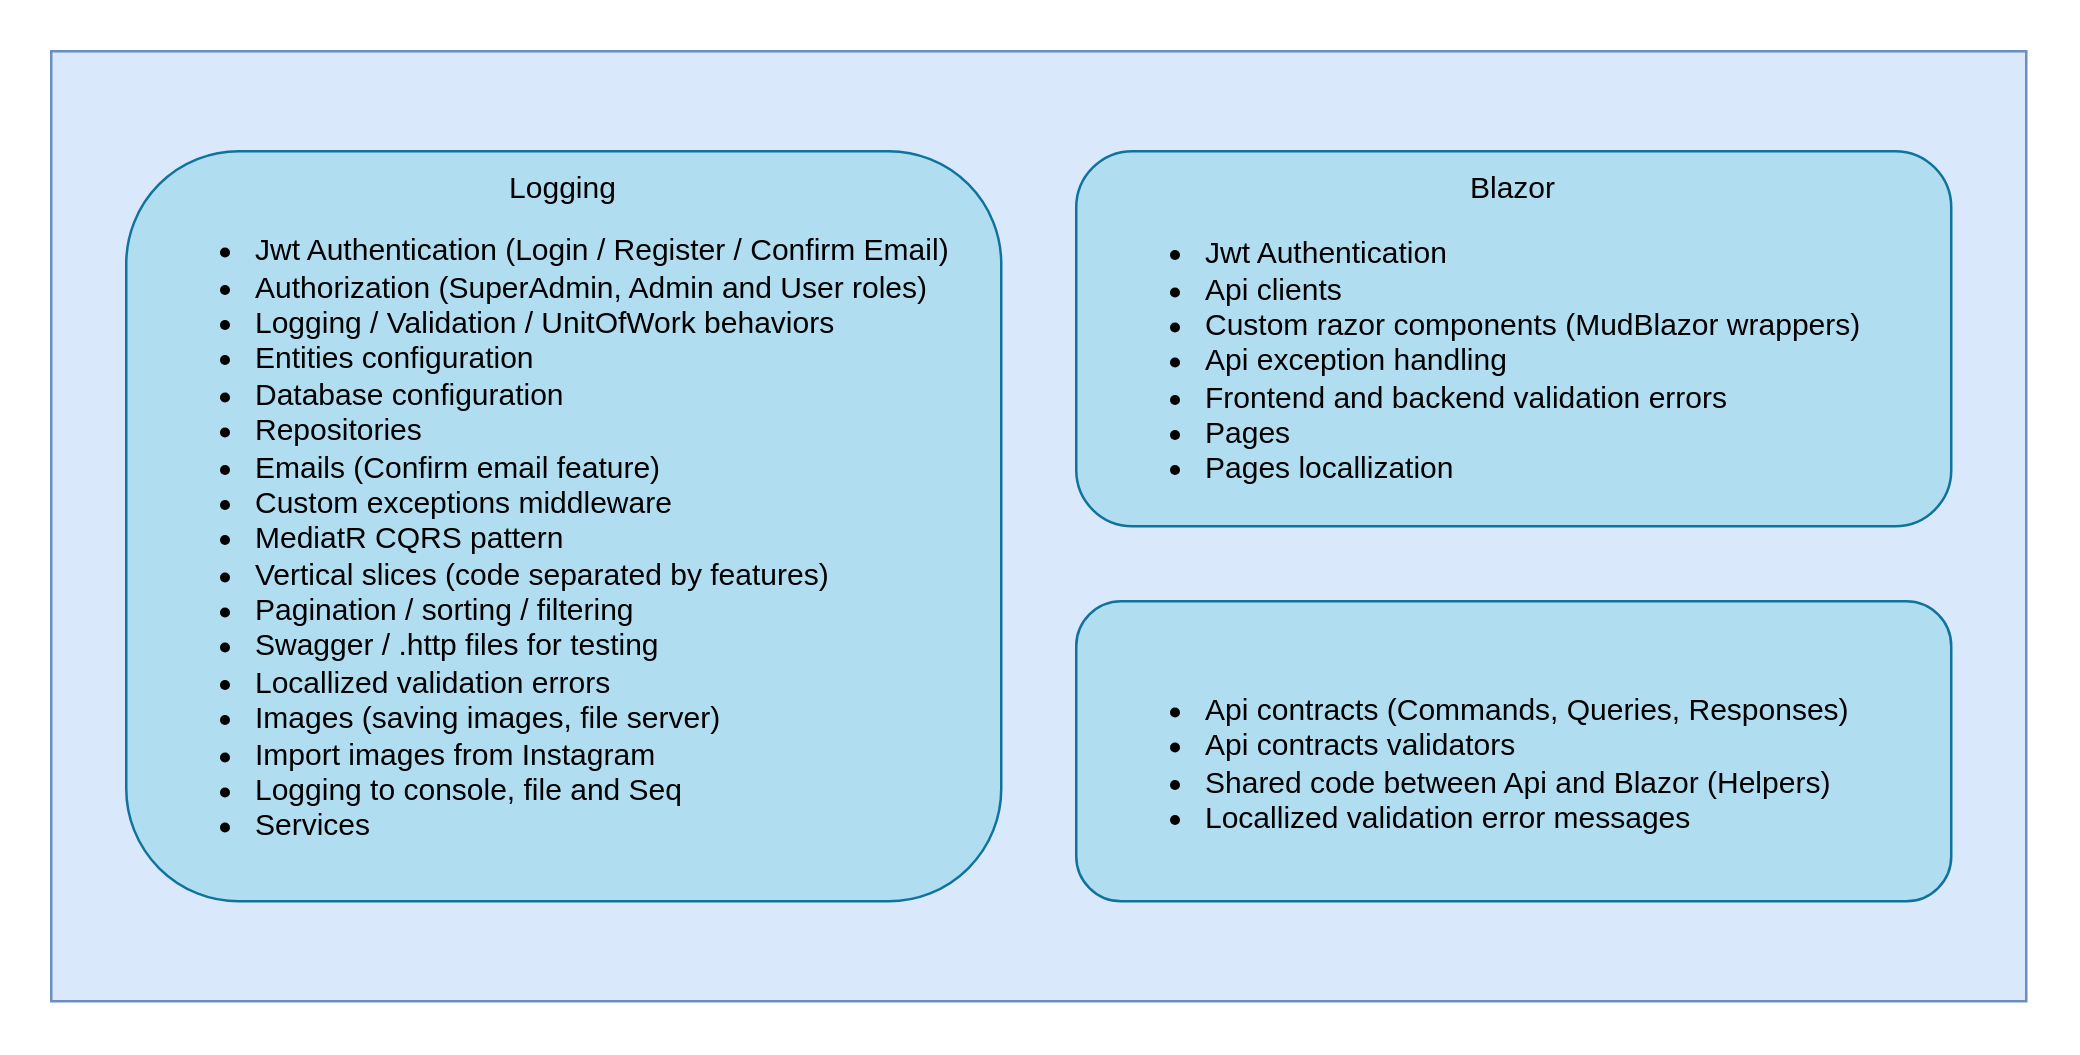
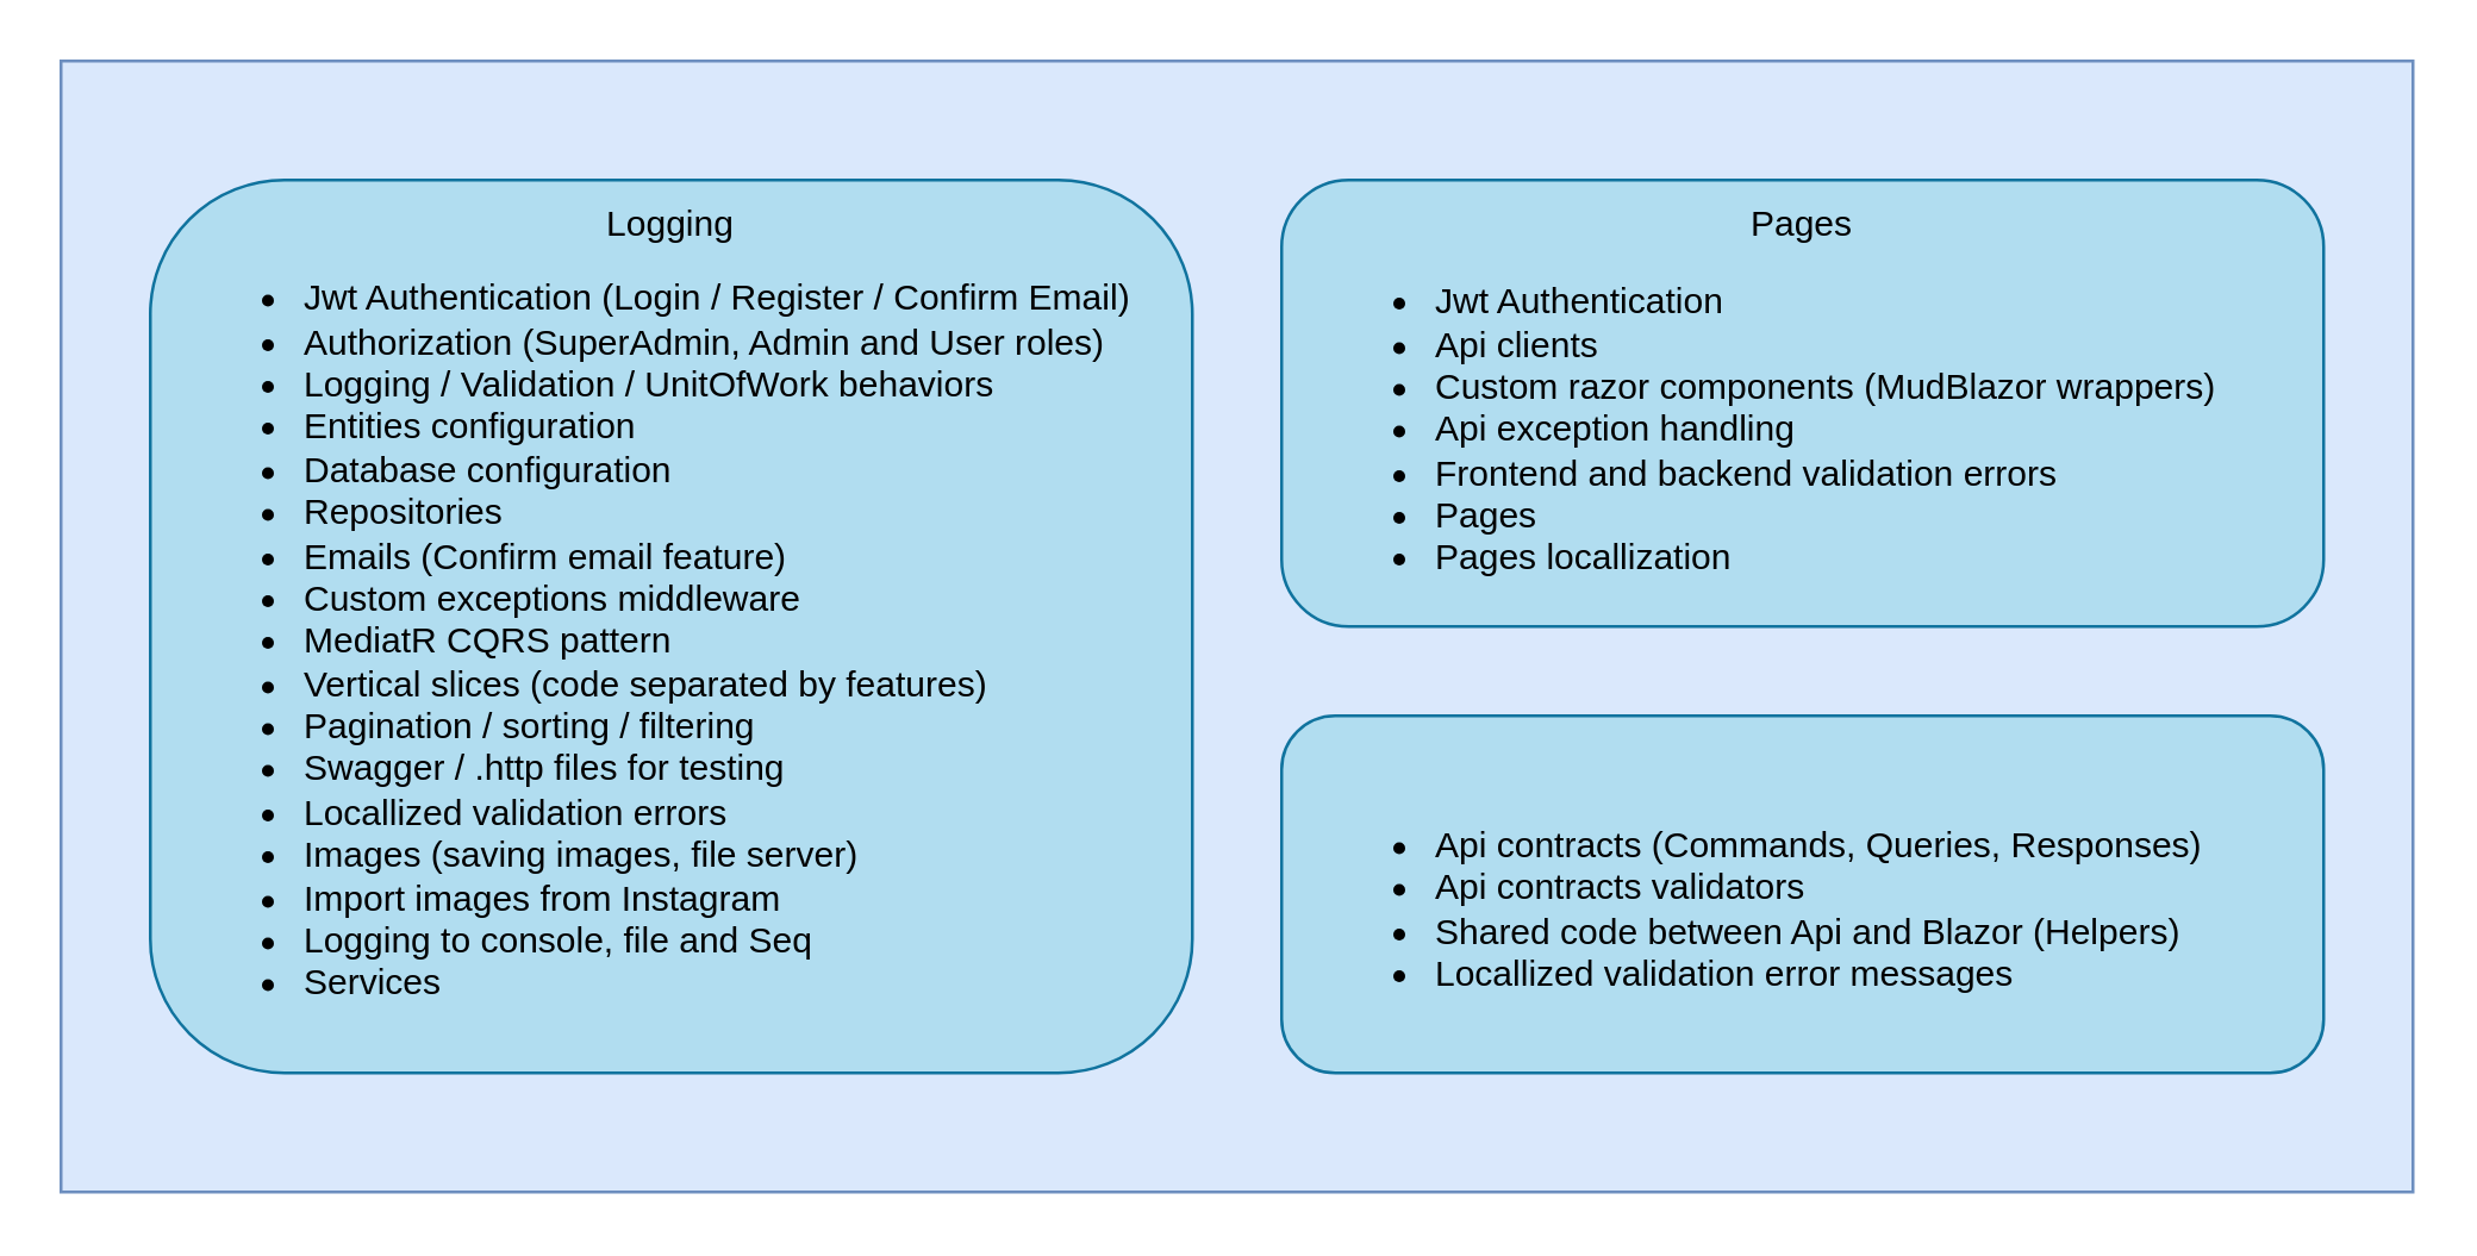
- <mxCell id="9" value="Blazor" style="text;html=1;strokeColor=none;fillColor=none;align=center;verticalAlign=middle;whiteSpace=wrap;rounded=0;" vertex="1" parent="1"><mxGeometry x="575" y="60" width="60" height="30" as="geometry" /></mxCell>
+ <mxCell id="9" value="Pages" style="text;html=1;strokeColor=none;fillColor=none;align=center;verticalAlign=middle;whiteSpace=wrap;rounded=0;" vertex="1" parent="1"><mxGeometry x="575" y="60" width="60" height="30" as="geometry" /></mxCell>
